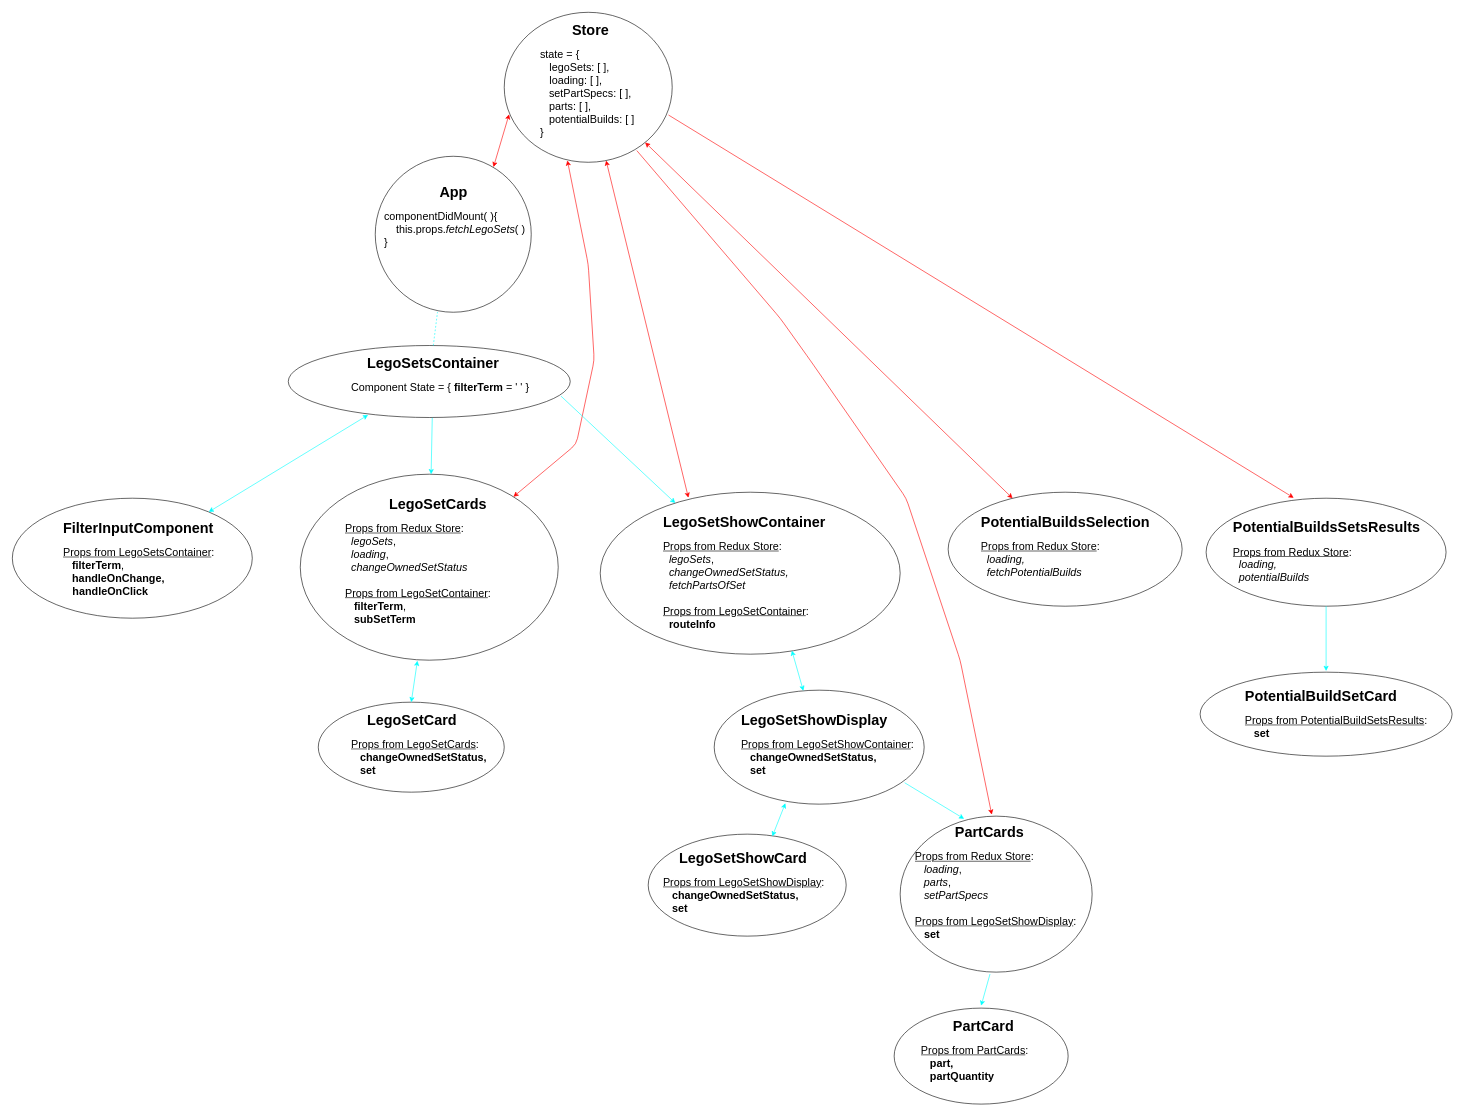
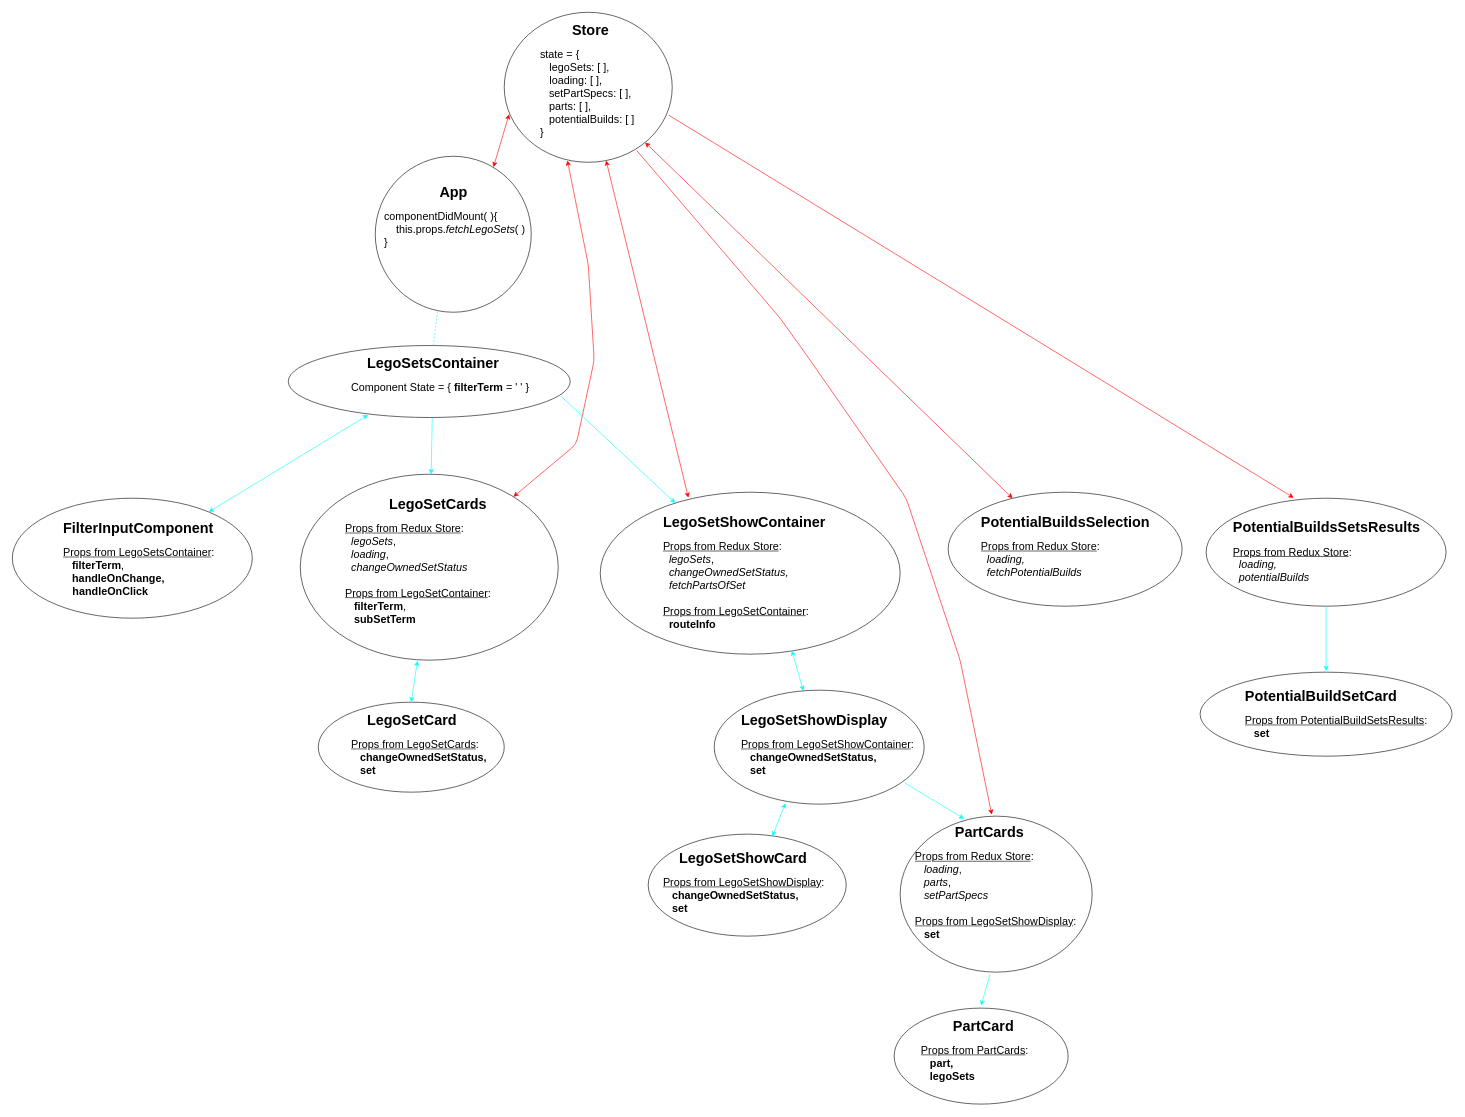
- <mxCell id="41" value="&lt;h1&gt;&amp;nbsp; &amp;nbsp; &amp;nbsp; &amp;nbsp; PartCard&lt;/h1&gt;&lt;div&gt;&lt;div&gt;&lt;div&gt;&lt;font style=&quot;font-size: 18px&quot;&gt;&lt;u&gt;Props from PartCards&lt;/u&gt;:&lt;i&gt;&lt;br&gt;&lt;/i&gt;&lt;/font&gt;&lt;/div&gt;&lt;/div&gt;&lt;div&gt;&lt;font style=&quot;font-size: 18px&quot;&gt;&amp;nbsp; &amp;nbsp;&lt;b&gt;part,&lt;/b&gt;&lt;/font&gt;&lt;/div&gt;&lt;/div&gt;&lt;div&gt;&lt;font style=&quot;font-size: 18px&quot;&gt;&lt;b&gt;&amp;nbsp; &amp;nbsp;partQuantity&lt;/b&gt;&lt;/font&gt;&lt;/div&gt;" style="text;html=1;strokeColor=none;fillColor=none;spacing=5;spacingTop=-20;whiteSpace=wrap;overflow=hidden;rounded=0;" parent="1" vertex="1"><mxGeometry x="1530" y="1690" width="210" height="130" as="geometry" /></mxCell>
+ <mxCell id="41" value="&lt;h1&gt;&amp;nbsp; &amp;nbsp; &amp;nbsp; &amp;nbsp; PartCard&lt;/h1&gt;&lt;div&gt;&lt;div&gt;&lt;div&gt;&lt;font style=&quot;font-size: 18px&quot;&gt;&lt;u&gt;Props from PartCards&lt;/u&gt;:&lt;i&gt;&lt;br&gt;&lt;/i&gt;&lt;/font&gt;&lt;/div&gt;&lt;/div&gt;&lt;div&gt;&lt;font style=&quot;font-size: 18px&quot;&gt;&amp;nbsp; &amp;nbsp;&lt;b&gt;part,&lt;/b&gt;&lt;/font&gt;&lt;/div&gt;&lt;/div&gt;&lt;div&gt;&lt;font style=&quot;font-size: 18px&quot;&gt;&lt;b&gt;&amp;nbsp; &amp;nbsp;legoSets&lt;/b&gt;&lt;/font&gt;&lt;/div&gt;" style="text;html=1;strokeColor=none;fillColor=none;spacing=5;spacingTop=-20;whiteSpace=wrap;overflow=hidden;rounded=0;" parent="1" vertex="1"><mxGeometry x="1530" y="1690" width="210" height="130" as="geometry" /></mxCell>
